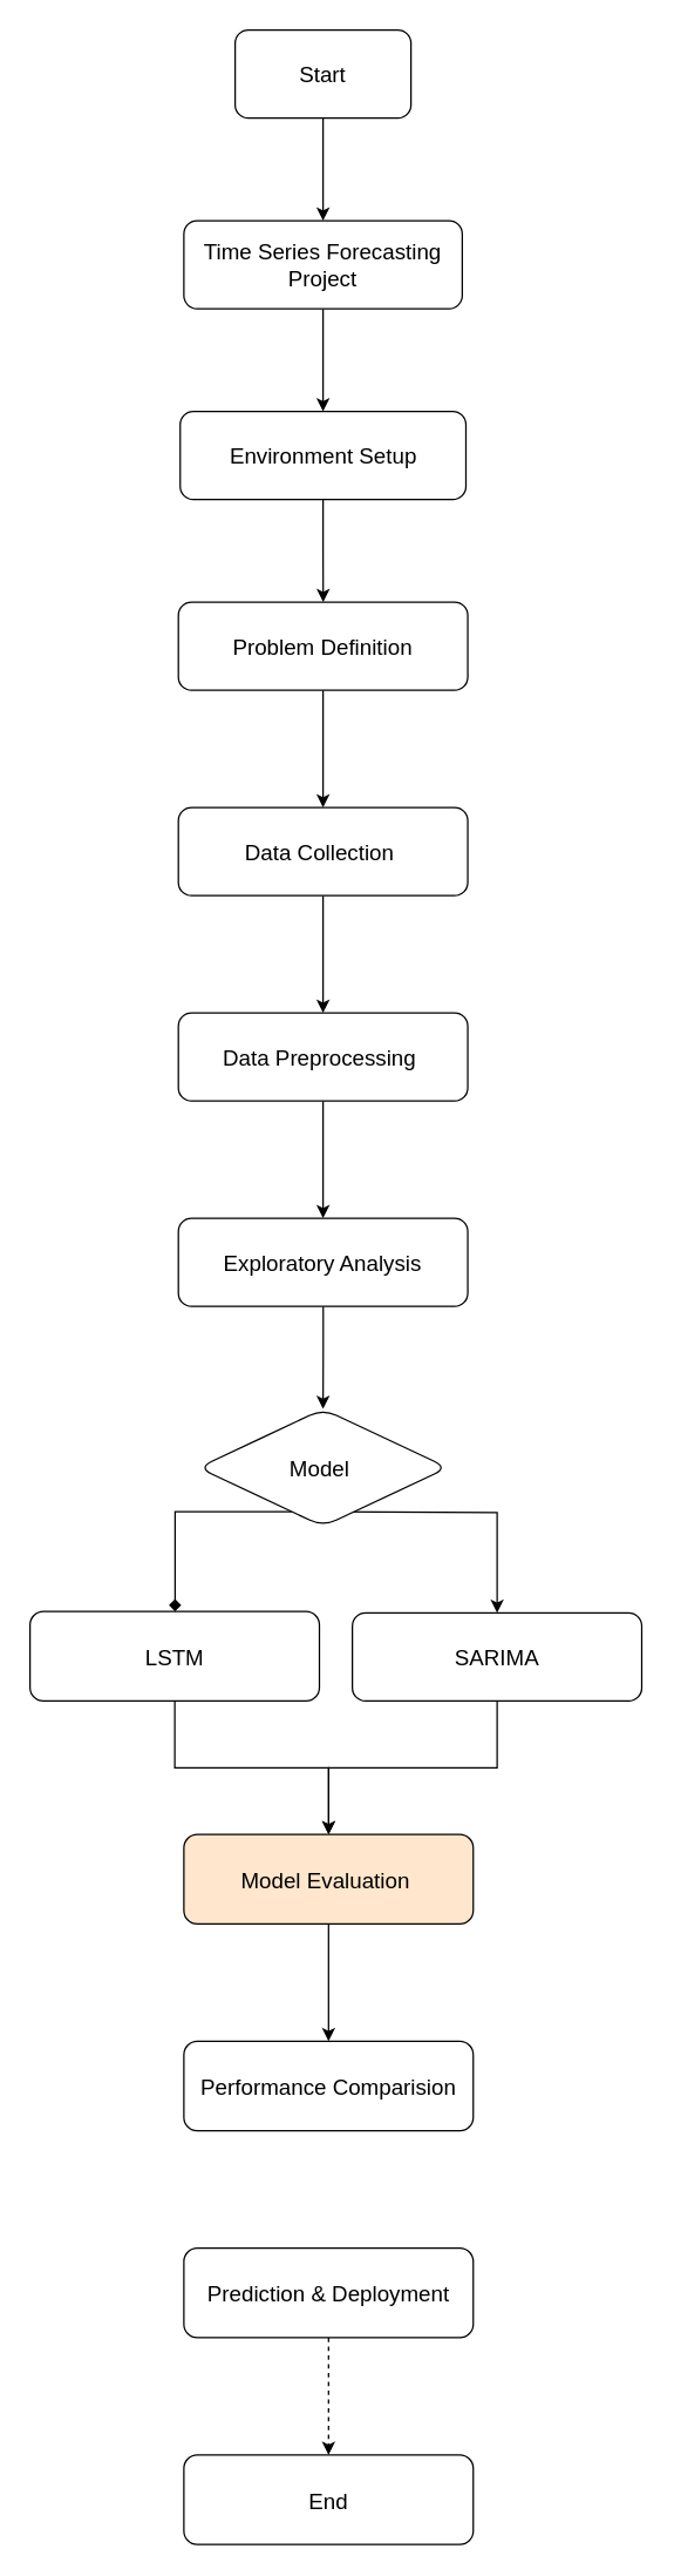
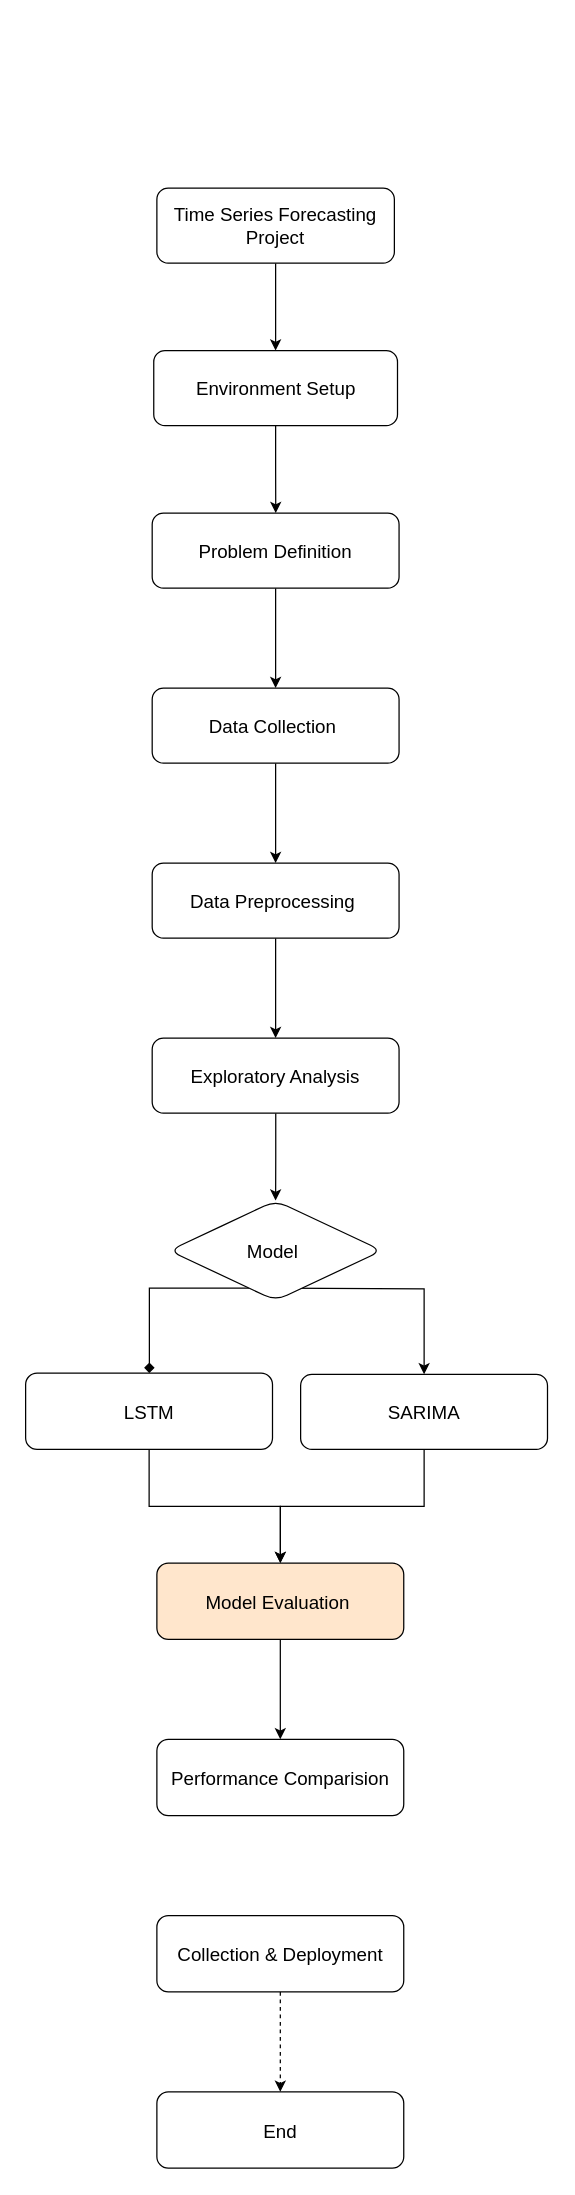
- <mxCell id="3" value="Start" style="rounded=1;whiteSpace=wrap;html=1;fontSize=15;" vertex="1" parent="1"><mxGeometry x="160" y="20" width="120" height="60" as="geometry" /></mxCell>
- <mxCell id="2" value="" style="edgeStyle=orthogonalEdgeStyle;rounded=0;orthogonalLoop=1;jettySize=auto;html=1;" edge="1" parent="1" source="3" target="5"><mxGeometry relative="1" as="geometry" /></mxCell>
- <mxCell id="27" value="Prediction &amp;amp; Deployment" style="whiteSpace=wrap;html=1;fontSize=15;rounded=1;" vertex="1" parent="1"><mxGeometry x="125" y="1532" width="197.5" height="61" as="geometry" /></mxCell>
+ <mxCell id="27" value="Collection &amp;amp; Deployment" style="whiteSpace=wrap;html=1;fontSize=15;rounded=1;" vertex="1" parent="1"><mxGeometry x="125" y="1532" width="197.5" height="61" as="geometry" /></mxCell>
